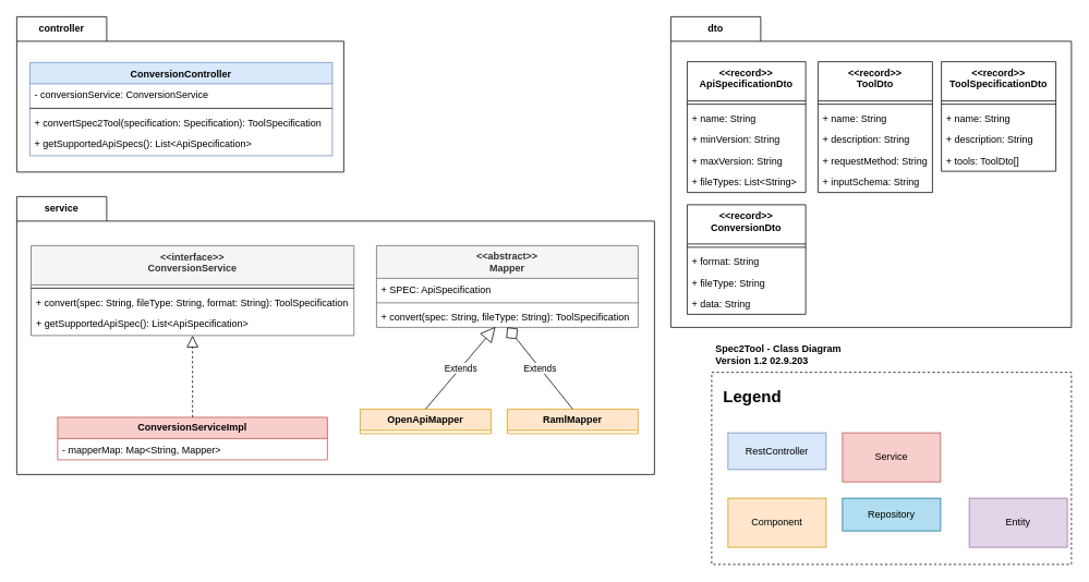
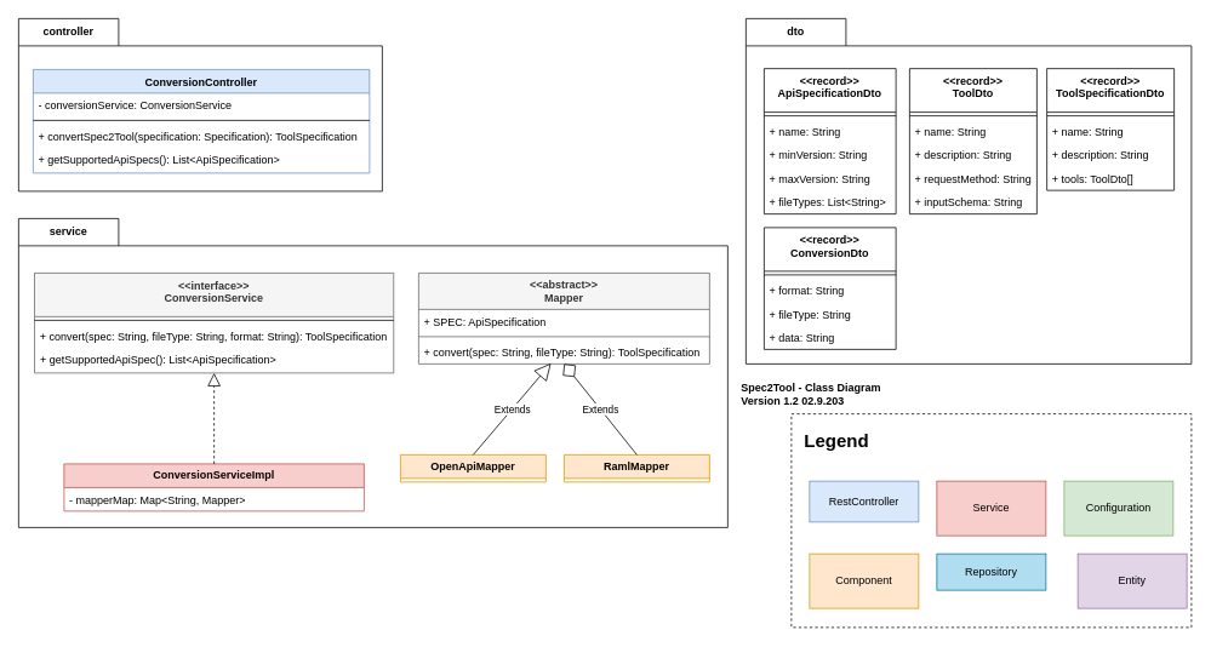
- <mxCell id="47" value="Spec2Tool - Class Diagram&lt;br&gt;Version 1.2 02.9.203" style="text;align=left;fontStyle=1;verticalAlign=middle;spacingLeft=3;spacingRight=3;strokeColor=none;rotatable=0;points=[[0,0.5],[1,0.5]];portConstraint=eastwest;html=1;" parent="1" vertex="1"><mxGeometry x="870" y="420" width="440" height="26" as="geometry" /></mxCell>
+ <mxCell id="47" value="Spec2Tool - Class Diagram&lt;br&gt;Version 1.2 02.9.203" style="text;align=left;fontStyle=1;verticalAlign=middle;spacingLeft=3;spacingRight=3;strokeColor=none;rotatable=0;points=[[0,0.5],[1,0.5]];portConstraint=eastwest;html=1;" parent="1" vertex="1"><mxGeometry x="810" y="420" width="440" height="26" as="geometry" /></mxCell>
+ <mxCell id="53" value="Configuration" style="rounded=0;whiteSpace=wrap;html=1;fillColor=#d5e8d4;strokeColor=#82b366;" parent="48" vertex="1"><mxGeometry x="300" y="74" width="120" height="60" as="geometry" /></mxCell>
